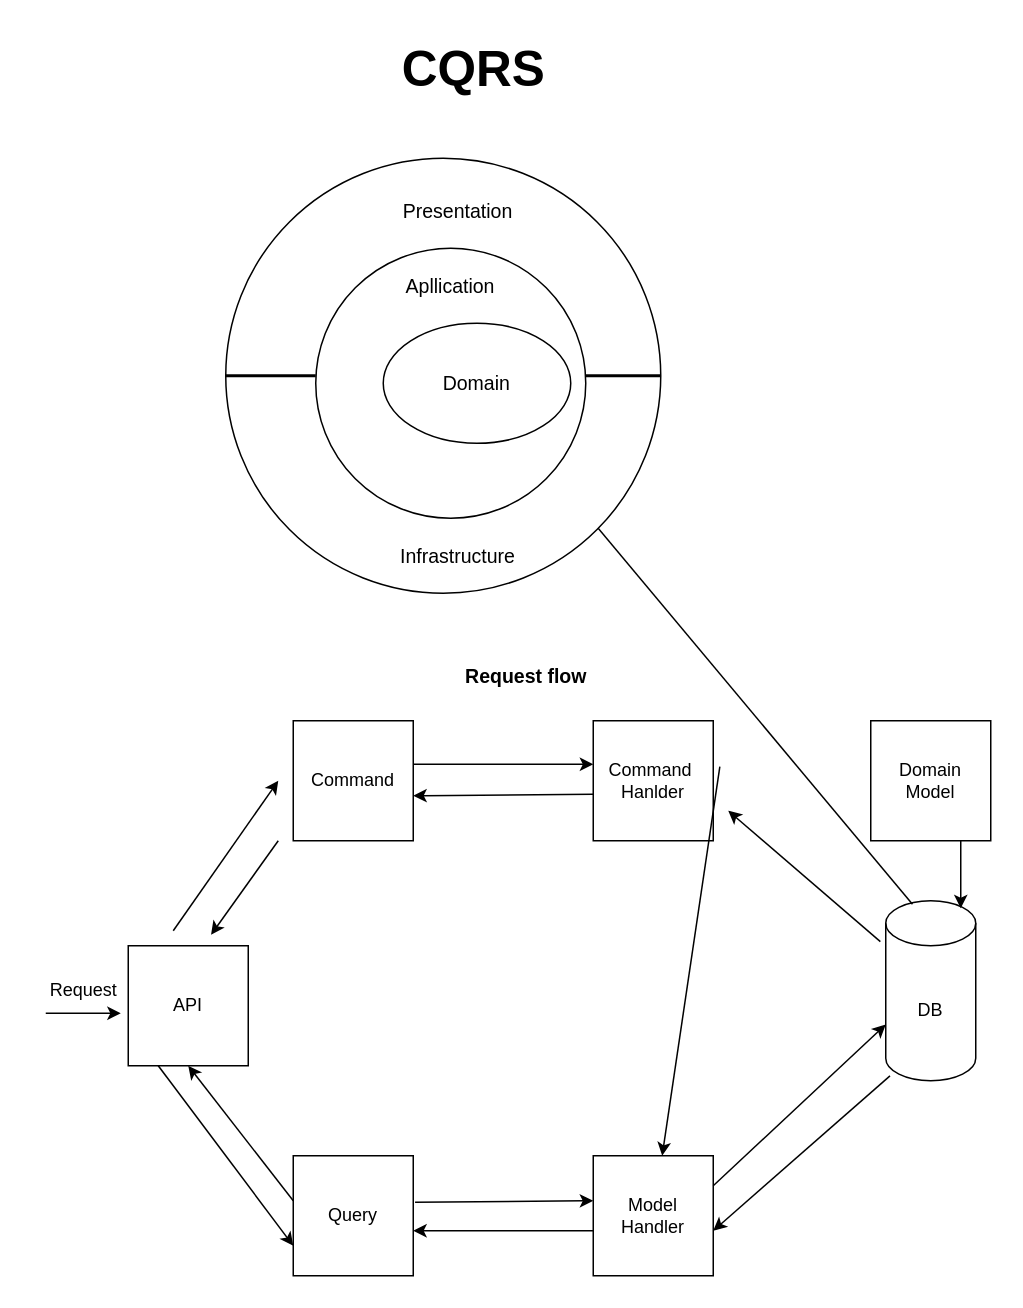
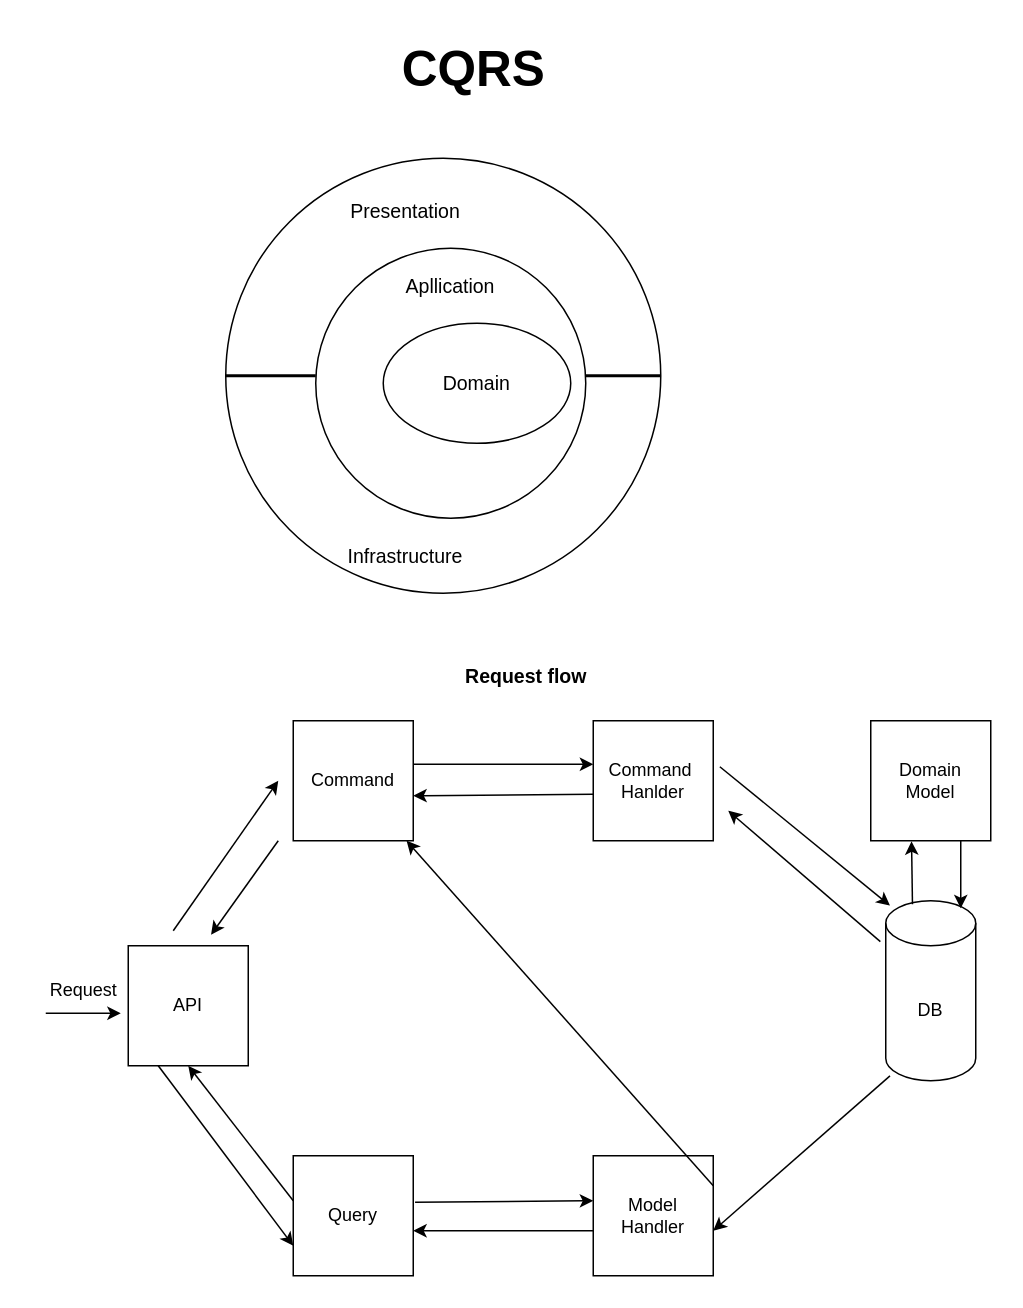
- <mxCell id="30" value="Presentation" style="text;html=1;strokeColor=none;fillColor=none;align=center;verticalAlign=middle;whiteSpace=wrap;rounded=0;fontSize=13;" parent="1" vertex="1"><mxGeometry x="275" y="125" width="60" height="30" as="geometry" /></mxCell>
+ <mxCell id="30" value="Presentation" style="text;html=1;strokeColor=none;fillColor=none;align=center;verticalAlign=middle;whiteSpace=wrap;rounded=0;fontSize=13;" parent="1" vertex="1"><mxGeometry x="240" y="125" width="60" height="30" as="geometry" /></mxCell>
- <mxCell id="31" value="Infrastructure" style="text;html=1;strokeColor=none;fillColor=none;align=center;verticalAlign=middle;whiteSpace=wrap;rounded=0;fontSize=13;" parent="1" vertex="1"><mxGeometry x="275" y="355" width="60" height="30" as="geometry" /></mxCell>
+ <mxCell id="31" value="Infrastructure" style="text;html=1;strokeColor=none;fillColor=none;align=center;verticalAlign=middle;whiteSpace=wrap;rounded=0;fontSize=13;" parent="1" vertex="1"><mxGeometry x="240" y="355" width="60" height="30" as="geometry" /></mxCell>
- <mxCell id="24" value="" style="endArrow=classic;html=1;rounded=0;exitX=0.297;exitY=0.02;exitDx=0;exitDy=0;exitPerimeter=0;" parent="1" source="8" target="28" edge="1"><mxGeometry width="50" height="50" relative="1" as="geometry"><mxPoint x="760" y="635" as="sourcePoint" /><mxPoint x="668" y="565" as="targetPoint" /></mxGeometry></mxCell>
+ <mxCell id="24" value="" style="endArrow=classic;html=1;rounded=0;exitX=0.297;exitY=0.02;exitDx=0;exitDy=0;exitPerimeter=0;entryX=0.34;entryY=1.005;entryDx=0;entryDy=0;entryPerimeter=0;" parent="1" source="8" target="6" edge="1"><mxGeometry width="50" height="50" relative="1" as="geometry"><mxPoint x="760" y="635" as="sourcePoint" /><mxPoint x="668" y="565" as="targetPoint" /></mxGeometry></mxCell>
- <mxCell id="15" value="" style="endArrow=classic;html=1;rounded=0;exitX=1.055;exitY=0.383;exitDx=0;exitDy=0;exitPerimeter=0;" parent="1" source="5" target="3" edge="1"><mxGeometry width="50" height="50" relative="1" as="geometry"><mxPoint x="475" y="535.76" as="sourcePoint" /><mxPoint x="650" y="585" as="targetPoint" /></mxGeometry></mxCell>
+ <mxCell id="15" value="" style="endArrow=classic;html=1;rounded=0;exitX=1.055;exitY=0.383;exitDx=0;exitDy=0;exitPerimeter=0;entryX=0.047;entryY=0.027;entryDx=0;entryDy=0;entryPerimeter=0;" parent="1" source="5" target="8" edge="1"><mxGeometry width="50" height="50" relative="1" as="geometry"><mxPoint x="475" y="535.76" as="sourcePoint" /><mxPoint x="650" y="585" as="targetPoint" /></mxGeometry></mxCell>
- <mxCell id="12" value="" style="endArrow=classic;html=1;rounded=0;exitX=1;exitY=0.25;exitDx=0;exitDy=0;entryX=0;entryY=0;entryDx=0;entryDy=82.5;entryPerimeter=0;" parent="1" source="3" target="8" edge="1"><mxGeometry width="50" height="50" relative="1" as="geometry"><mxPoint x="395" y="720" as="sourcePoint" /><mxPoint x="650" y="725" as="targetPoint" /></mxGeometry></mxCell>
+ <mxCell id="12" value="" style="endArrow=classic;html=1;rounded=0;exitX=1;exitY=0.25;exitDx=0;exitDy=0;" parent="1" source="3" target="2" edge="1"><mxGeometry width="50" height="50" relative="1" as="geometry"><mxPoint x="395" y="720" as="sourcePoint" /><mxPoint x="650" y="725" as="targetPoint" /></mxGeometry></mxCell>
